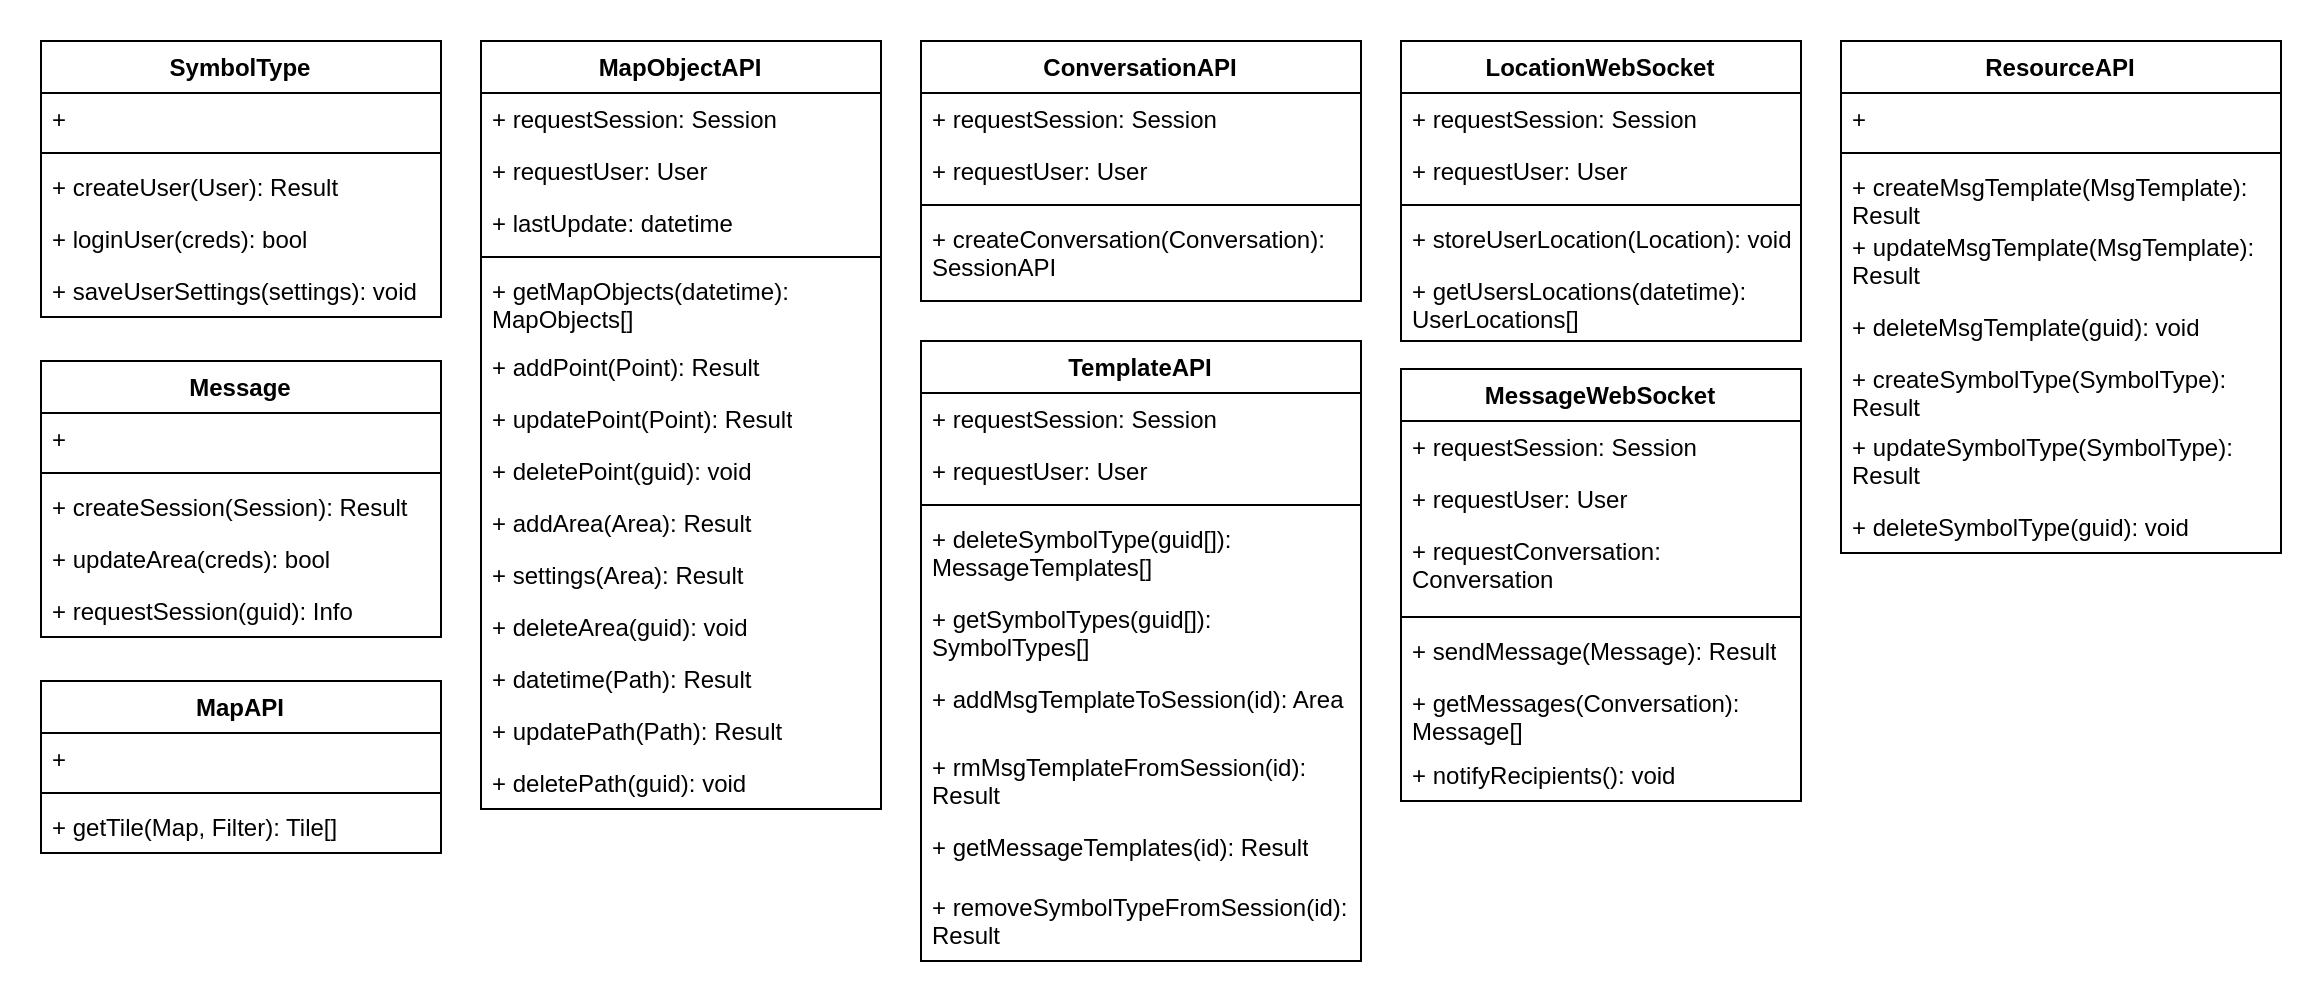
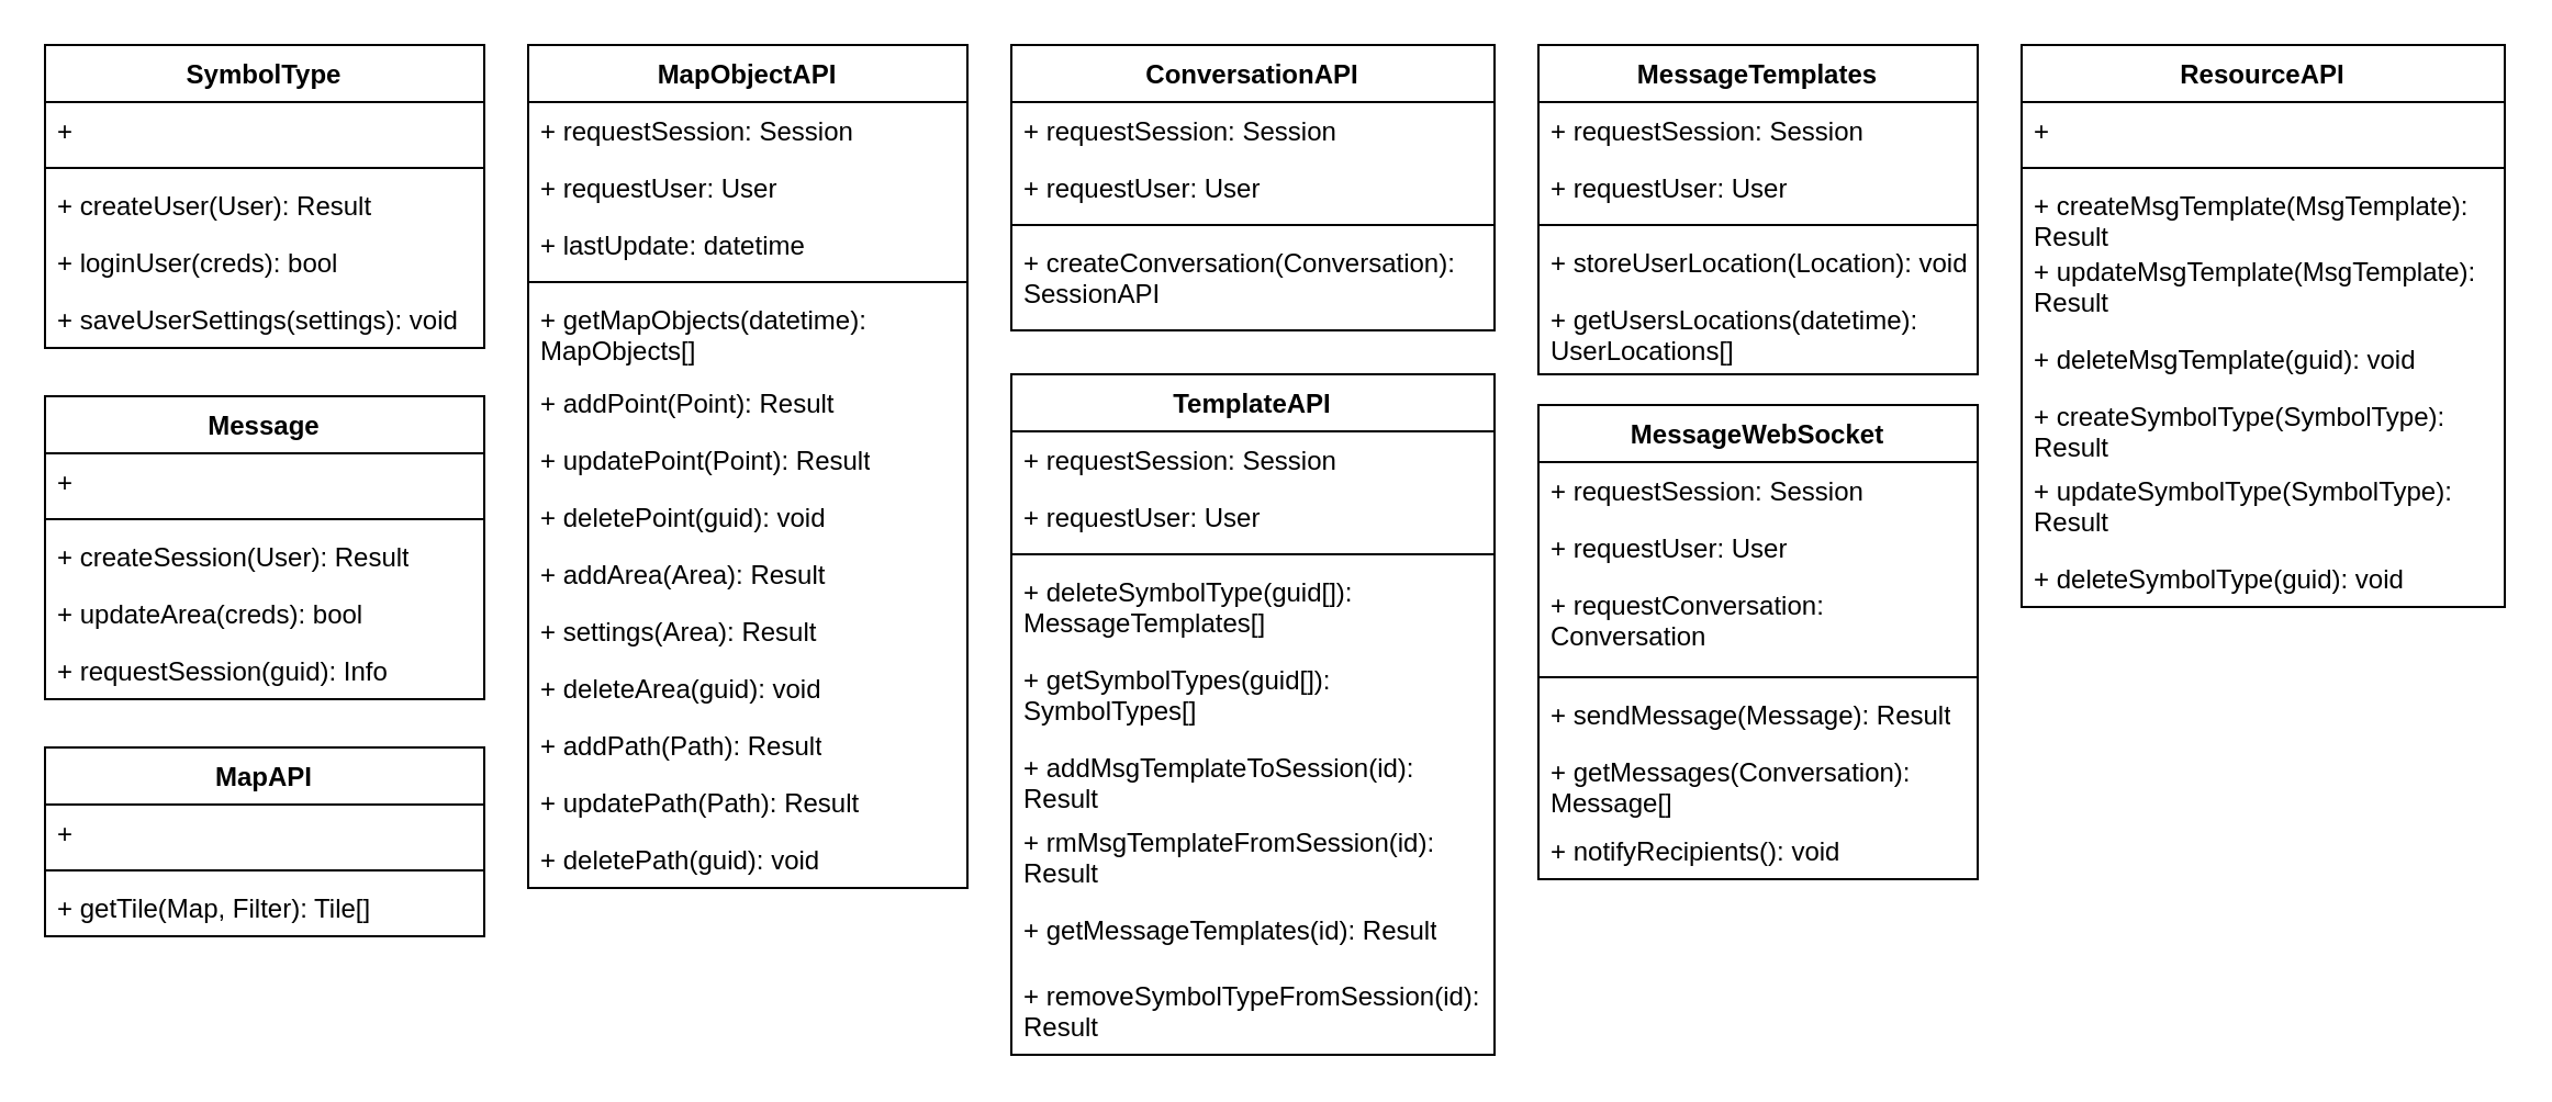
- <mxCell id="14" value="LocationWebSocket" style="swimlane;fontStyle=1;align=center;verticalAlign=top;childLayout=stackLayout;horizontal=1;startSize=26;horizontalStack=0;resizeParent=1;resizeParentMax=0;resizeLast=0;collapsible=1;marginBottom=0;whiteSpace=wrap;html=1;" parent="1" vertex="1"><mxGeometry x="700" y="20" width="200" height="150" as="geometry" /></mxCell>
+ <mxCell id="14" value="MessageTemplates" style="swimlane;fontStyle=1;align=center;verticalAlign=top;childLayout=stackLayout;horizontal=1;startSize=26;horizontalStack=0;resizeParent=1;resizeParentMax=0;resizeLast=0;collapsible=1;marginBottom=0;whiteSpace=wrap;html=1;" parent="1" vertex="1"><mxGeometry x="700" y="20" width="200" height="150" as="geometry" /></mxCell>
- <mxCell id="5" value="+ createSession(Session): Result" style="text;strokeColor=none;fillColor=none;align=left;verticalAlign=top;spacingLeft=4;spacingRight=4;overflow=hidden;rotatable=0;points=[[0,0.5],[1,0.5]];portConstraint=eastwest;whiteSpace=wrap;html=1;" parent="2" vertex="1"><mxGeometry y="60" width="200" height="26" as="geometry" /></mxCell>
+ <mxCell id="5" value="+ createSession(User): Result" style="text;strokeColor=none;fillColor=none;align=left;verticalAlign=top;spacingLeft=4;spacingRight=4;overflow=hidden;rotatable=0;points=[[0,0.5],[1,0.5]];portConstraint=eastwest;whiteSpace=wrap;html=1;" parent="2" vertex="1"><mxGeometry y="60" width="200" height="26" as="geometry" /></mxCell>
- <mxCell id="32" value="+ datetime(Path): Result" style="text;strokeColor=none;fillColor=none;align=left;verticalAlign=top;spacingLeft=4;spacingRight=4;overflow=hidden;rotatable=0;points=[[0,0.5],[1,0.5]];portConstraint=eastwest;whiteSpace=wrap;html=1;" parent="20" vertex="1"><mxGeometry y="306" width="200" height="26" as="geometry" /></mxCell>
+ <mxCell id="32" value="+ addPath(Path): Result" style="text;strokeColor=none;fillColor=none;align=left;verticalAlign=top;spacingLeft=4;spacingRight=4;overflow=hidden;rotatable=0;points=[[0,0.5],[1,0.5]];portConstraint=eastwest;whiteSpace=wrap;html=1;" parent="20" vertex="1"><mxGeometry y="306" width="200" height="26" as="geometry" /></mxCell>
- <mxCell id="58" value="+ addMsgTemplateToSession(id): Area" style="text;strokeColor=none;fillColor=none;align=left;verticalAlign=top;spacingLeft=4;spacingRight=4;overflow=hidden;rotatable=0;points=[[0,0.5],[1,0.5]];portConstraint=eastwest;whiteSpace=wrap;html=1;" parent="52" vertex="1"><mxGeometry y="166" width="220" height="34" as="geometry" /></mxCell>
+ <mxCell id="58" value="+ addMsgTemplateToSession(id): Result" style="text;strokeColor=none;fillColor=none;align=left;verticalAlign=top;spacingLeft=4;spacingRight=4;overflow=hidden;rotatable=0;points=[[0,0.5],[1,0.5]];portConstraint=eastwest;whiteSpace=wrap;html=1;" parent="52" vertex="1"><mxGeometry y="166" width="220" height="34" as="geometry" /></mxCell>
